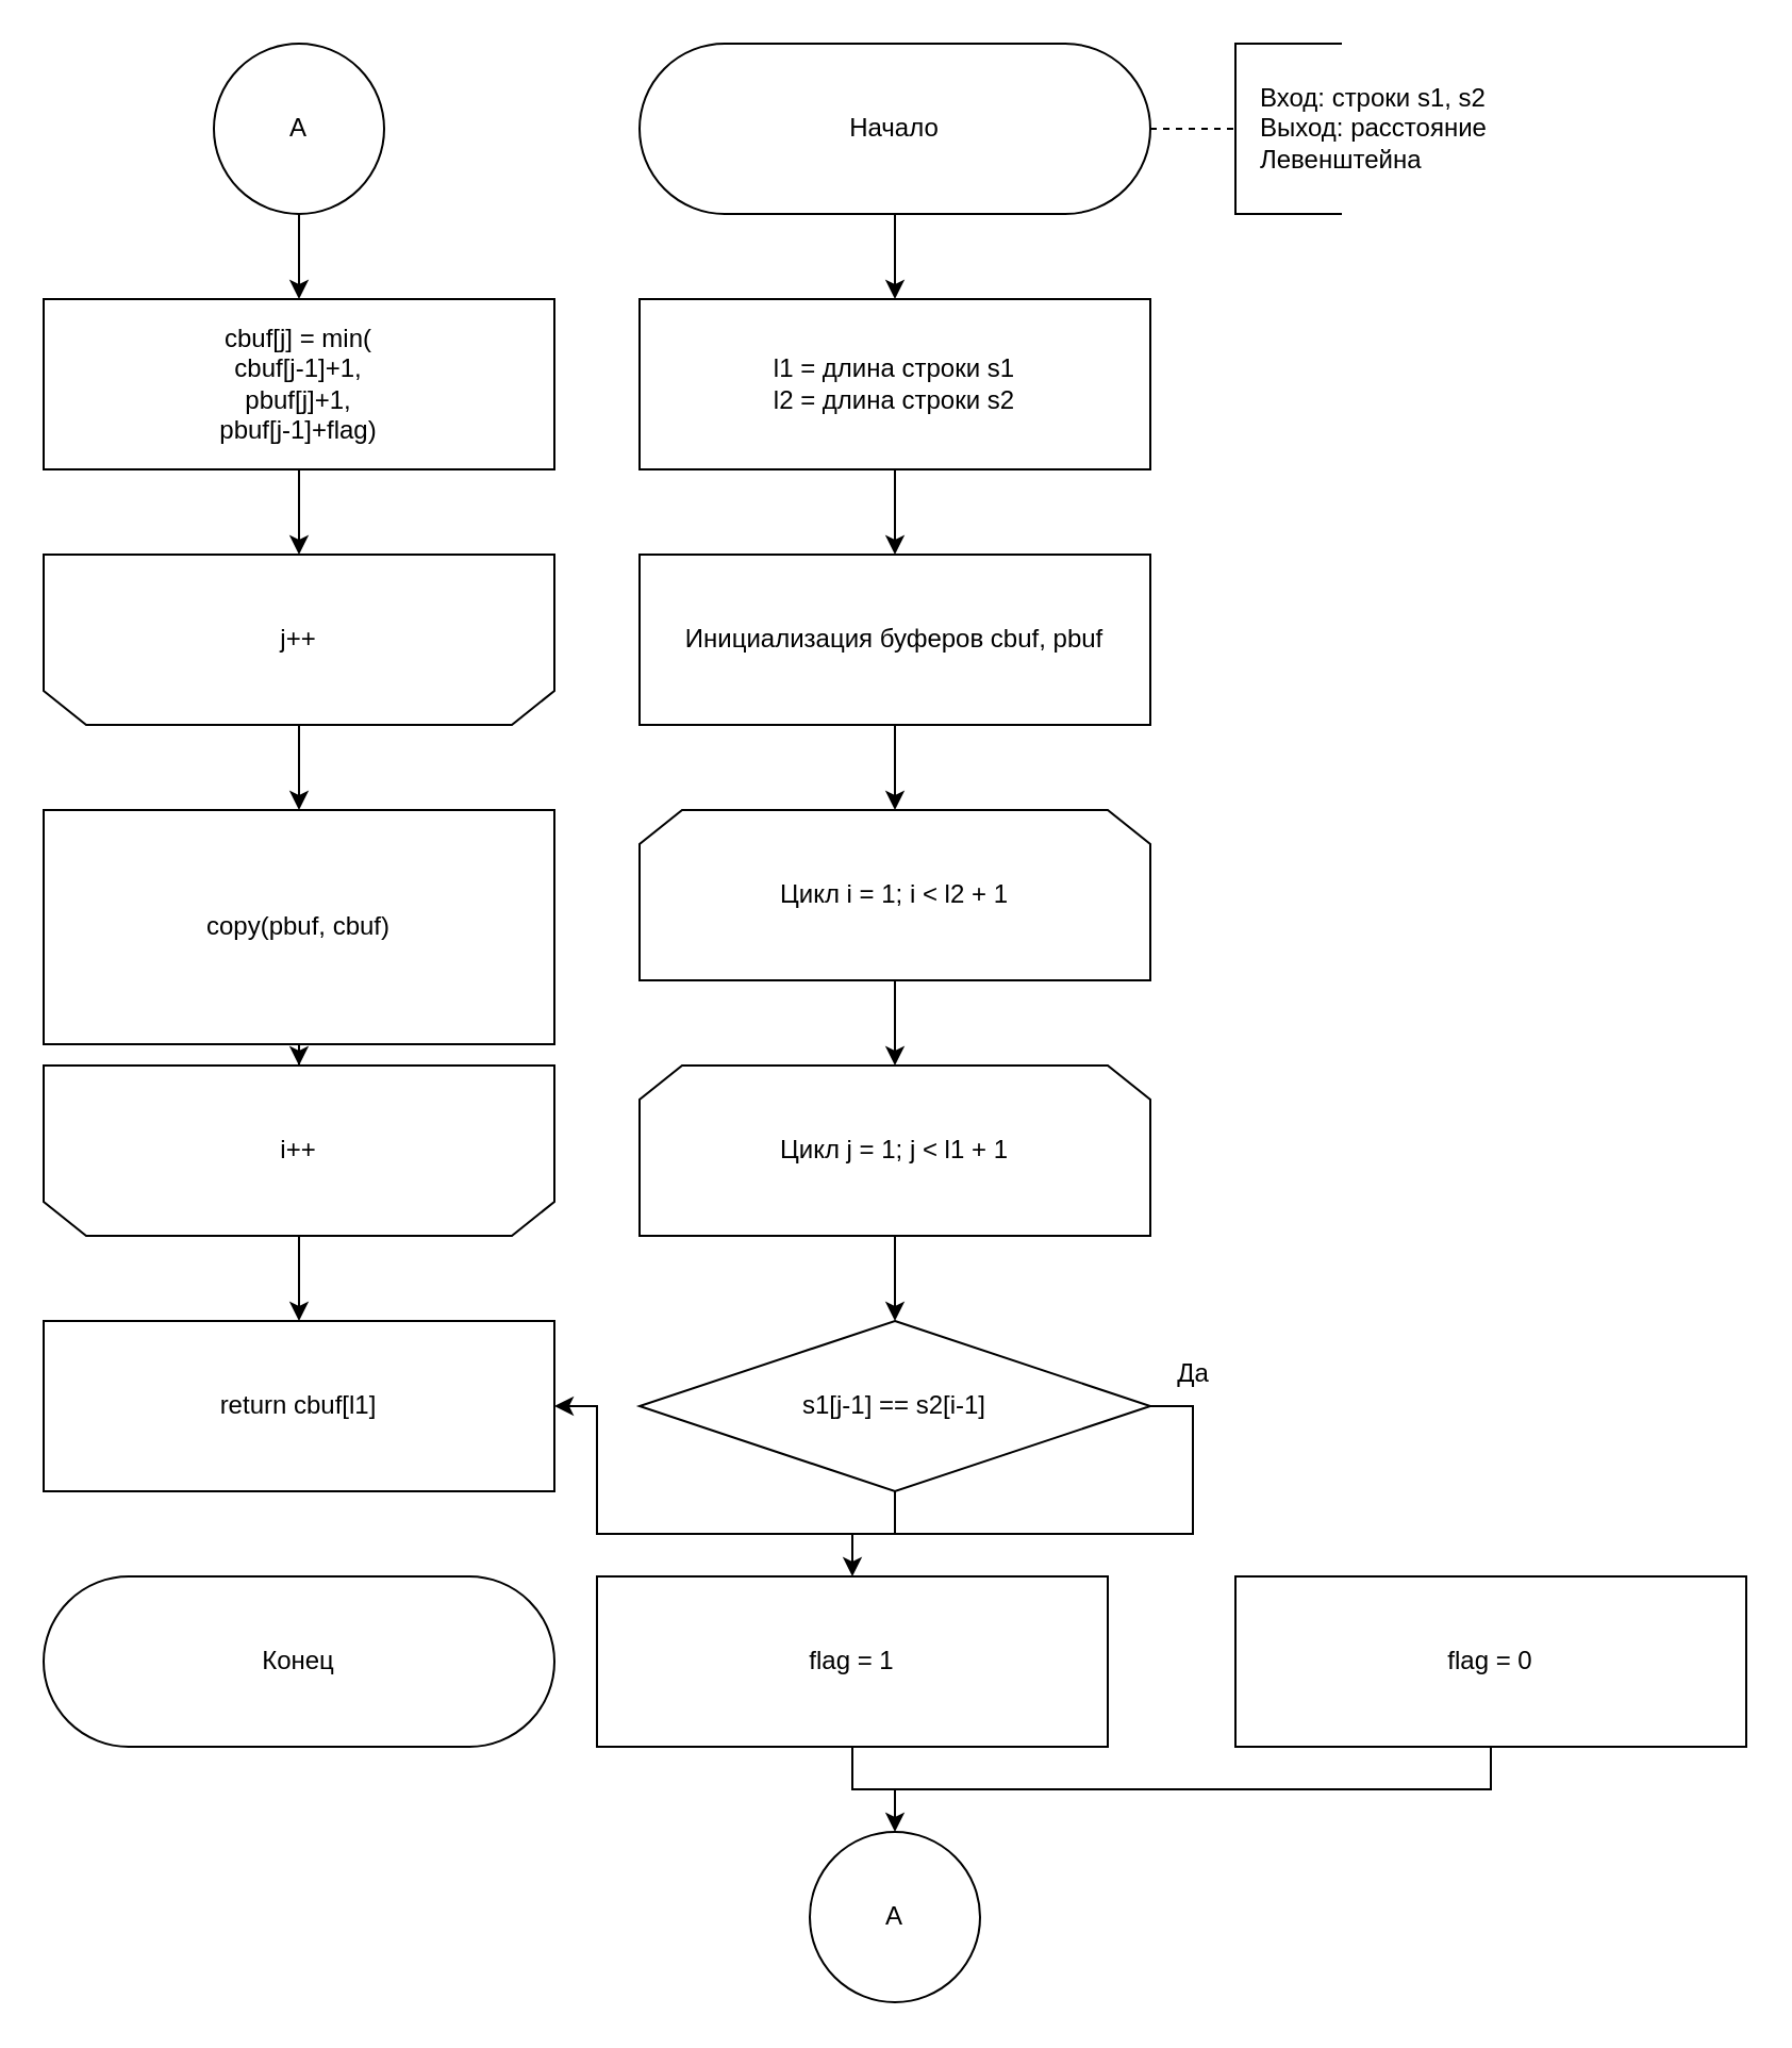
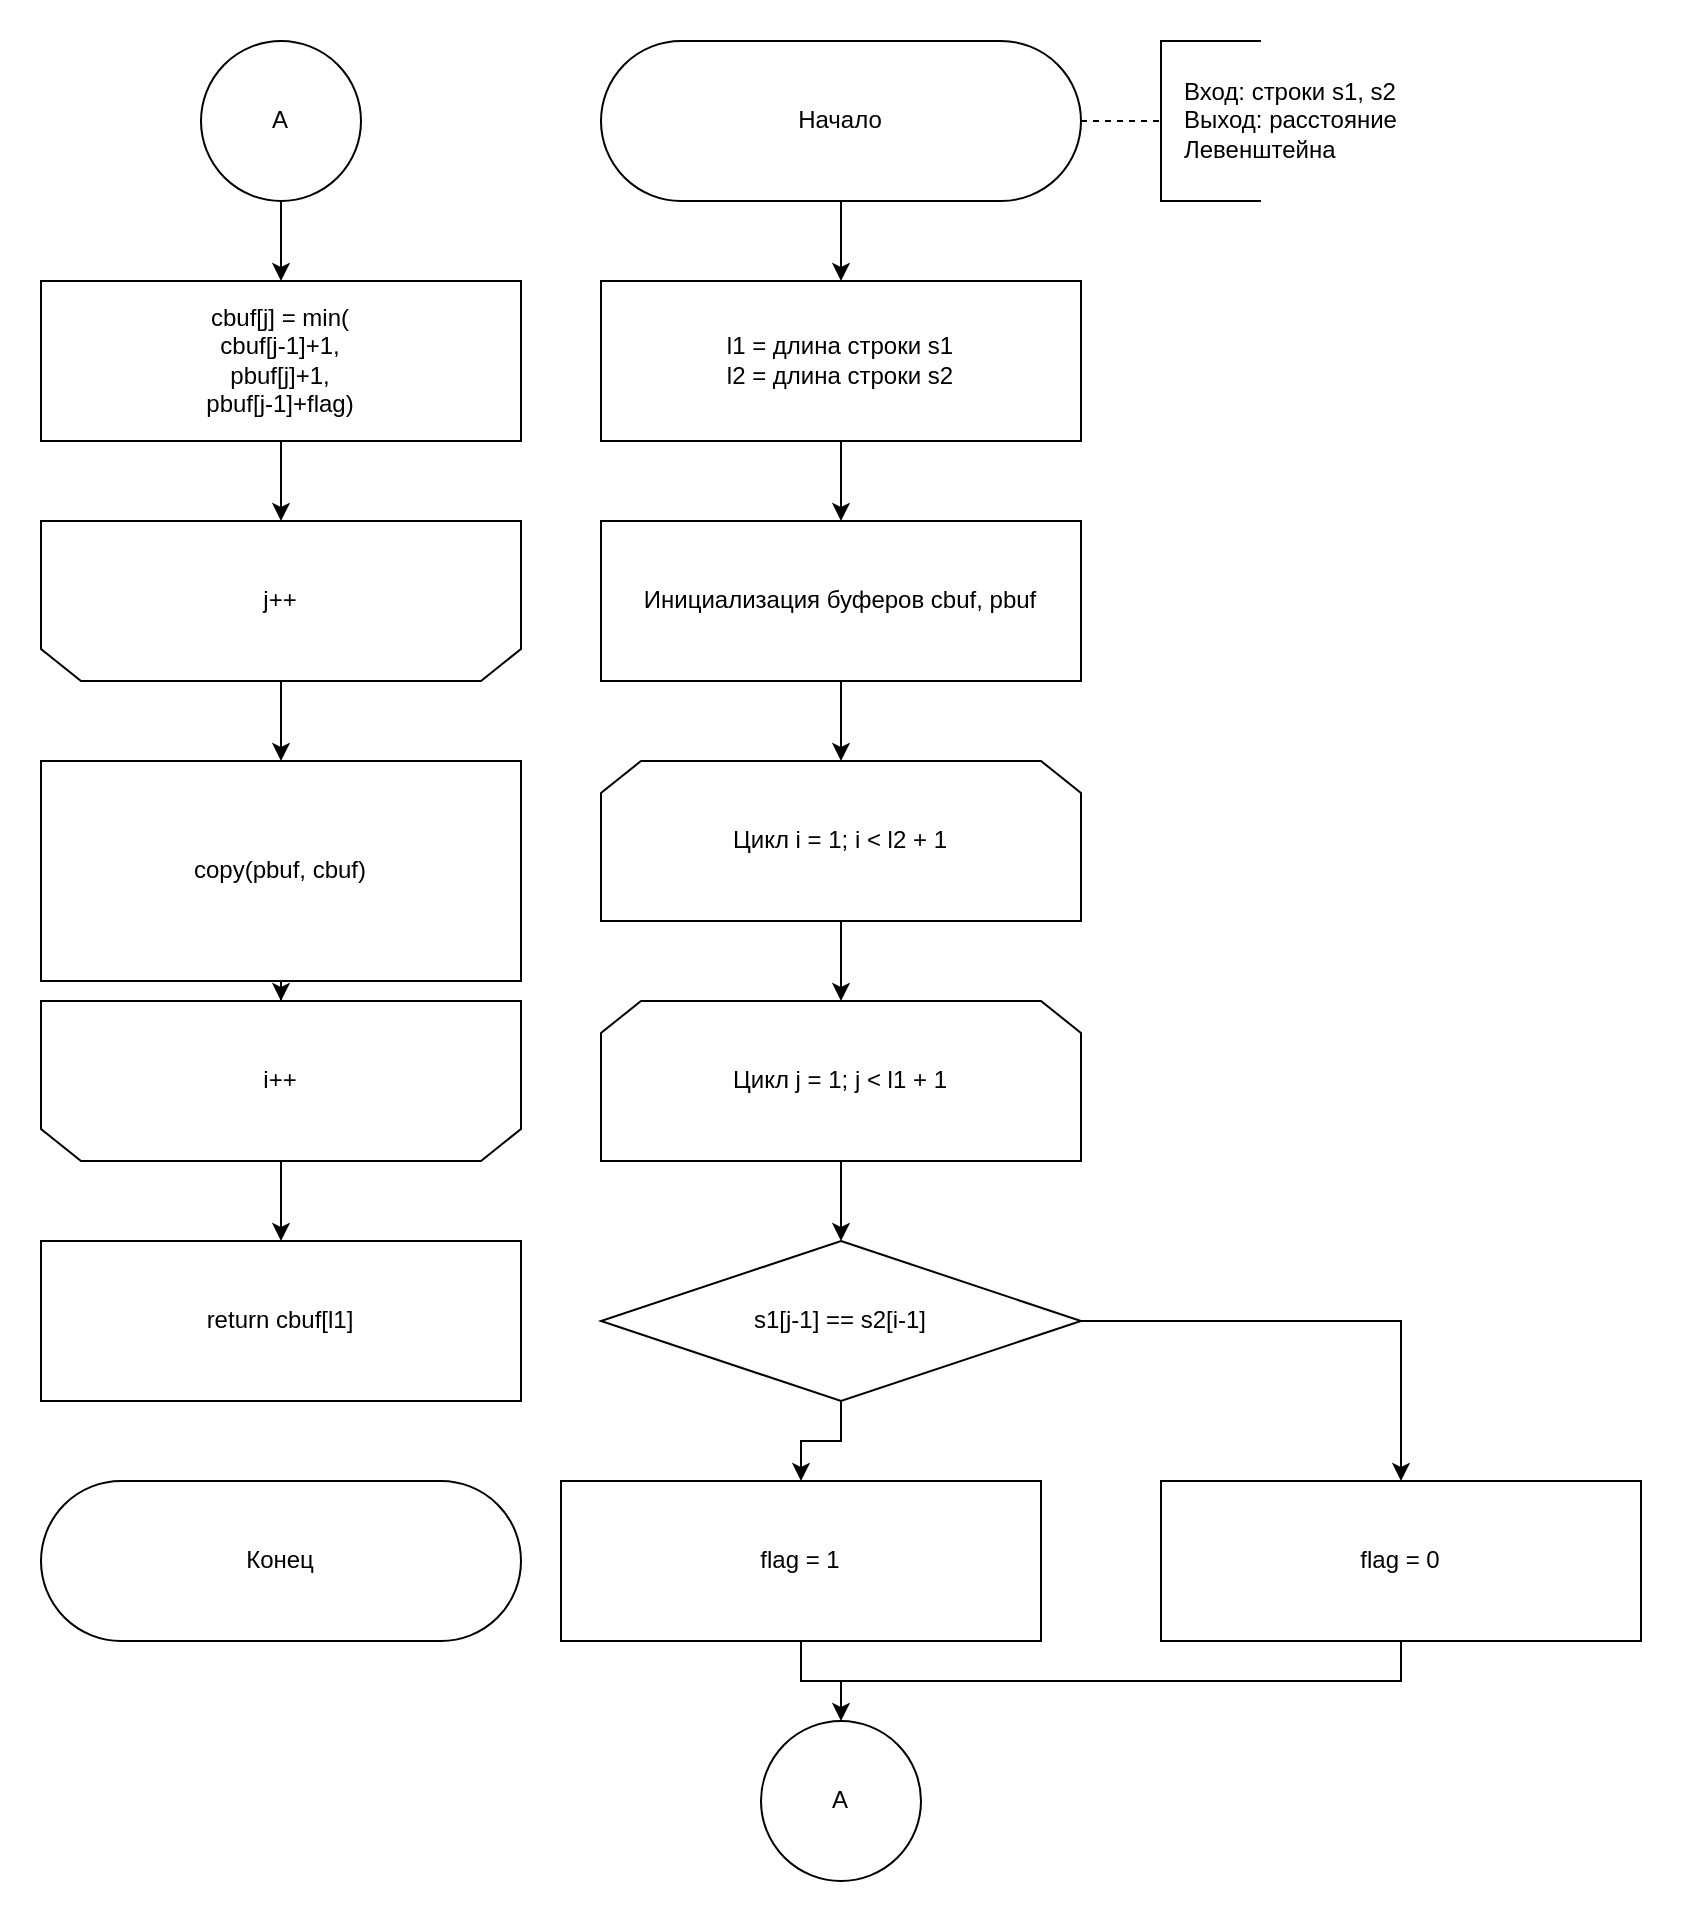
- <mxCell id="20" value="Да" style="text;html=1;align=center;verticalAlign=middle;resizable=0;points=[];autosize=1;strokeColor=none;fillColor=none;" vertex="1" parent="1"><mxGeometry x="540" y="630" width="40" height="30" as="geometry" /></mxCell>
- <mxCell id="13" style="edgeStyle=orthogonalEdgeStyle;rounded=0;orthogonalLoop=1;jettySize=auto;html=1;exitX=1;exitY=0.5;exitDx=0;exitDy=0;" edge="1" parent="1" source="15" target="29"><mxGeometry relative="1" as="geometry" /></mxCell>
+ <mxCell id="13" style="edgeStyle=orthogonalEdgeStyle;rounded=0;orthogonalLoop=1;jettySize=auto;html=1;exitX=1;exitY=0.5;exitDx=0;exitDy=0;" edge="1" parent="1" source="15" target="19"><mxGeometry relative="1" as="geometry" /></mxCell>
